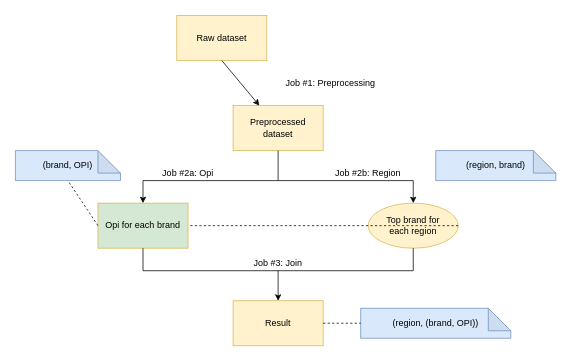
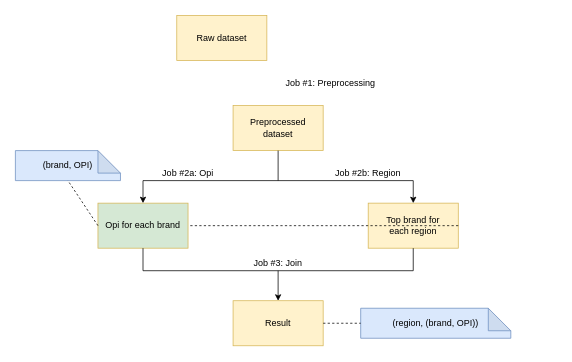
- <mxCell id="9" value="" style="endArrow=classic;html=1;exitX=0.5;exitY=1;exitDx=0;exitDy=0;" edge="1" parent="1" source="2" target="3"><mxGeometry width="50" height="50" relative="1" as="geometry"><mxPoint x="220" y="120" as="sourcePoint" /><mxPoint x="270" y="70" as="targetPoint" /></mxGeometry></mxCell>
- <mxCell id="19" value="(region, brand)" style="shape=note;whiteSpace=wrap;html=1;backgroundOutline=1;darkOpacity=0.05;fillColor=#dae8fc;strokeColor=#6c8ebf;" vertex="1" parent="1"><mxGeometry x="580" y="200" width="160" height="40" as="geometry" /></mxCell>
- <mxCell id="5" value="Top brand for&lt;br&gt;each region" style="ellipse;whiteSpace=wrap;html=1;fillColor=#fff2cc;strokeColor=#d6b656;" vertex="1" parent="1"><mxGeometry x="490" y="270" width="120" height="60" as="geometry" /></mxCell>
+ <mxCell id="5" value="Top brand for&lt;br&gt;each region" style="rounded=0;whiteSpace=wrap;html=1;fillColor=#fff2cc;strokeColor=#d6b656;" vertex="1" parent="1"><mxGeometry x="490" y="270" width="120" height="60" as="geometry" /></mxCell>
